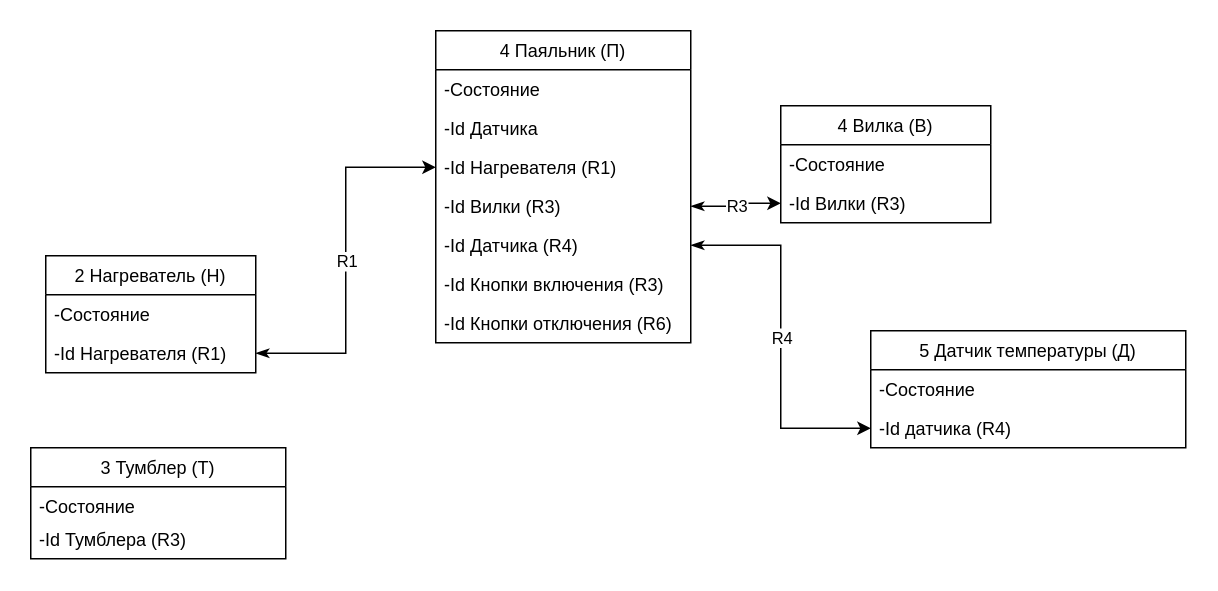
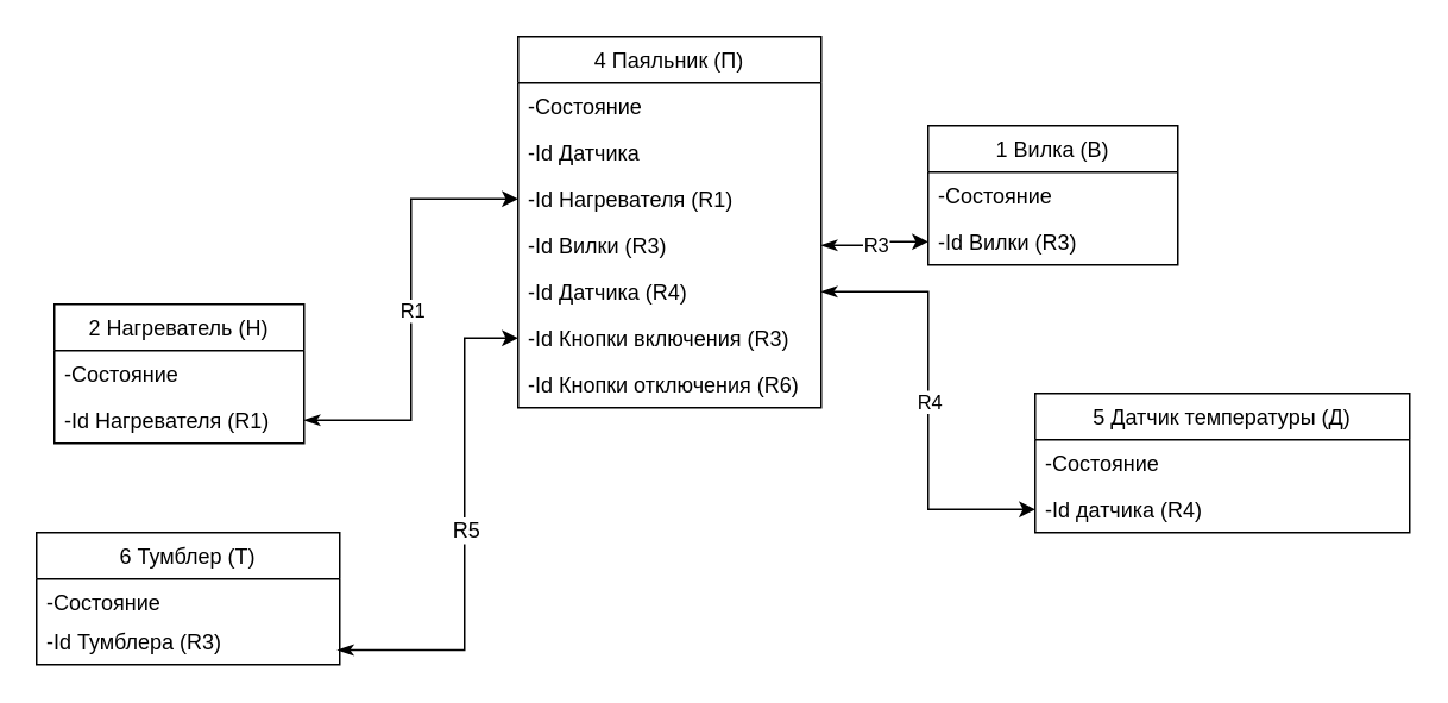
- <mxCell id="15" value="4 Вилка (В)" style="swimlane;fontStyle=0;childLayout=stackLayout;horizontal=1;startSize=26;fillColor=none;horizontalStack=0;resizeParent=1;resizeParentMax=0;resizeLast=0;collapsible=1;marginBottom=0;" parent="1" vertex="1"><mxGeometry x="520" y="70" width="140" height="78" as="geometry" /></mxCell>
+ <mxCell id="15" value="1 Вилка (В)" style="swimlane;fontStyle=0;childLayout=stackLayout;horizontal=1;startSize=26;fillColor=none;horizontalStack=0;resizeParent=1;resizeParentMax=0;resizeLast=0;collapsible=1;marginBottom=0;" parent="1" vertex="1"><mxGeometry x="520" y="70" width="140" height="78" as="geometry" /></mxCell>
+ <mxCell id="28" value="" style="endArrow=classic;html=1;rounded=0;fontSize=12;entryX=0;entryY=0.5;entryDx=0;entryDy=0;startArrow=classicThin;startFill=1;edgeStyle=orthogonalEdgeStyle;exitX=0.993;exitY=0.685;exitDx=0;exitDy=0;exitPerimeter=0;" parent="1" source="27" target="8" edge="1"><mxGeometry relative="1" as="geometry"><mxPoint x="190" y="360" as="sourcePoint" /><mxPoint x="430" y="110" as="targetPoint" /><Array as="points"><mxPoint x="260" y="364" /><mxPoint x="260" y="189" /></Array></mxGeometry></mxCell>
+ <mxCell id="29" value="R5" style="edgeLabel;resizable=0;html=1;align=center;verticalAlign=middle;rounded=0;fontSize=12;" parent="28" connectable="0" vertex="1"><mxGeometry relative="1" as="geometry" /></mxCell>
- <mxCell id="25" value="3 Тумблер (Т)" style="swimlane;fontStyle=0;childLayout=stackLayout;horizontal=1;startSize=26;fillColor=none;horizontalStack=0;resizeParent=1;resizeParentMax=0;resizeLast=0;collapsible=1;marginBottom=0;rounded=0;fontSize=12;" parent="1" vertex="1"><mxGeometry x="20" y="298" width="170" height="74" as="geometry" /></mxCell>
+ <mxCell id="25" value="6 Тумблер (Т)" style="swimlane;fontStyle=0;childLayout=stackLayout;horizontal=1;startSize=26;fillColor=none;horizontalStack=0;resizeParent=1;resizeParentMax=0;resizeLast=0;collapsible=1;marginBottom=0;rounded=0;fontSize=12;" parent="1" vertex="1"><mxGeometry x="20" y="298" width="170" height="74" as="geometry" /></mxCell>
